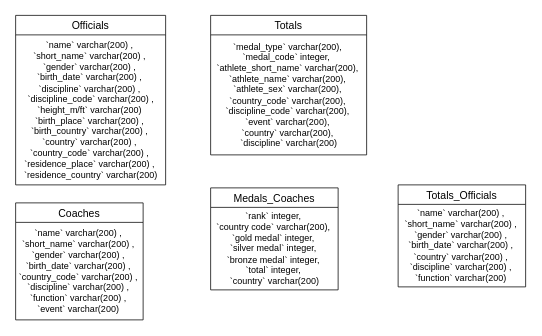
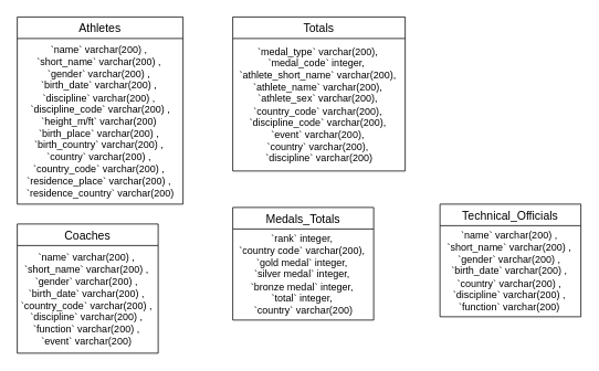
- <mxCell id="2" value="Officials" style="swimlane;fontStyle=0;childLayout=stackLayout;horizontal=1;startSize=26;horizontalStack=0;resizeParent=1;resizeParentMax=0;resizeLast=0;collapsible=1;marginBottom=0;align=center;fontSize=14;" vertex="1" parent="1"><mxGeometry x="20" y="20" width="200" height="226" as="geometry" /></mxCell>
+ <mxCell id="2" value="Athletes" style="swimlane;fontStyle=0;childLayout=stackLayout;horizontal=1;startSize=26;horizontalStack=0;resizeParent=1;resizeParentMax=0;resizeLast=0;collapsible=1;marginBottom=0;align=center;fontSize=14;" vertex="1" parent="1"><mxGeometry x="20" y="20" width="200" height="226" as="geometry" /></mxCell>
- <mxCell id="10" value="Totals_Officials" style="swimlane;fontStyle=0;childLayout=stackLayout;horizontal=1;startSize=26;horizontalStack=0;resizeParent=1;resizeParentMax=0;resizeLast=0;collapsible=1;marginBottom=0;align=center;fontSize=14;" vertex="1" parent="1"><mxGeometry x="530" y="246" width="170" height="136" as="geometry" /></mxCell>
+ <mxCell id="10" value="Technical_Officials" style="swimlane;fontStyle=0;childLayout=stackLayout;horizontal=1;startSize=26;horizontalStack=0;resizeParent=1;resizeParentMax=0;resizeLast=0;collapsible=1;marginBottom=0;align=center;fontSize=14;" vertex="1" parent="1"><mxGeometry x="530" y="246" width="170" height="136" as="geometry" /></mxCell>
- <mxCell id="8" value="Medals_Coaches" style="swimlane;fontStyle=0;childLayout=stackLayout;horizontal=1;startSize=26;horizontalStack=0;resizeParent=1;resizeParentMax=0;resizeLast=0;collapsible=1;marginBottom=0;align=center;fontSize=14;" vertex="1" parent="1"><mxGeometry x="280" y="250" width="170" height="136" as="geometry" /></mxCell>
+ <mxCell id="8" value="Medals_Totals" style="swimlane;fontStyle=0;childLayout=stackLayout;horizontal=1;startSize=26;horizontalStack=0;resizeParent=1;resizeParentMax=0;resizeLast=0;collapsible=1;marginBottom=0;align=center;fontSize=14;" vertex="1" parent="1"><mxGeometry x="280" y="250" width="170" height="136" as="geometry" /></mxCell>
